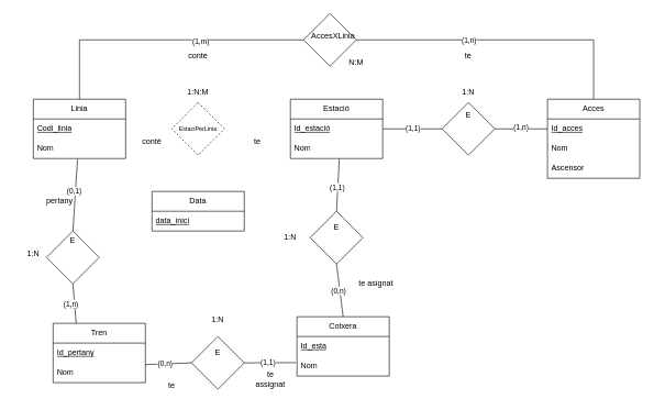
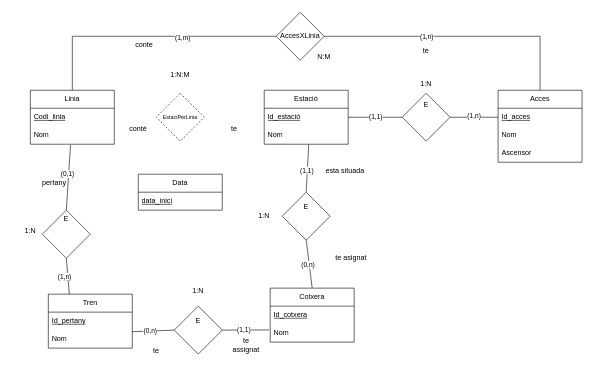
- <mxCell id="45" value="AccesXLinia" style="text;html=1;align=center;verticalAlign=middle;whiteSpace=wrap;rounded=0;" parent="1" vertex="1"><mxGeometry x="475" y="40" width="60" height="30" as="geometry" /></mxCell>
+ <mxCell id="45" value="AccesXLinia" style="text;html=1;align=center;verticalAlign=middle;whiteSpace=wrap;rounded=0;" parent="1" vertex="1"><mxGeometry x="470" y="45" width="60" height="30" as="geometry" /></mxCell>
- <mxCell id="47" value="conte" style="text;html=1;align=center;verticalAlign=middle;whiteSpace=wrap;rounded=0;" parent="1" vertex="1"><mxGeometry x="270" y="70" width="60" height="30" as="geometry" /></mxCell>
+ <mxCell id="47" value="conte" style="text;html=1;align=center;verticalAlign=middle;whiteSpace=wrap;rounded=0;" parent="1" vertex="1"><mxGeometry x="210" y="60" width="60" height="30" as="geometry" /></mxCell>
- <mxCell id="17" value="1:N:M" style="text;html=1;align=center;verticalAlign=middle;whiteSpace=wrap;rounded=0;" parent="1" vertex="1"><mxGeometry x="270" y="125" width="60" height="30" as="geometry" /></mxCell>
+ <mxCell id="17" value="1:N:M" style="text;html=1;align=center;verticalAlign=middle;whiteSpace=wrap;rounded=0;" parent="1" vertex="1"><mxGeometry x="270" y="110" width="60" height="30" as="geometry" /></mxCell>
+ <mxCell id="65" value="esta situada" style="text;html=1;align=center;verticalAlign=middle;whiteSpace=wrap;rounded=0;" vertex="1" parent="1"><mxGeometry x="530" y="270" width="90" height="30" as="geometry" /></mxCell>
- <mxCell id="66" value="te asignat" style="text;html=1;align=center;verticalAlign=middle;whiteSpace=wrap;rounded=0;" vertex="1" parent="1"><mxGeometry x="540" y="415" width="60" height="30" as="geometry" /></mxCell>
+ <mxCell id="66" value="te asignat" style="text;html=1;align=center;verticalAlign=middle;whiteSpace=wrap;rounded=0;" vertex="1" parent="1"><mxGeometry x="555" y="415" width="60" height="30" as="geometry" /></mxCell>
- <mxCell id="12" value="Id_esta" style="text;strokeColor=none;fillColor=none;align=left;verticalAlign=middle;spacingLeft=4;spacingRight=4;overflow=hidden;points=[[0,0.5],[1,0.5]];portConstraint=eastwest;rotatable=0;whiteSpace=wrap;html=1;fontStyle=4" parent="11" vertex="1"><mxGeometry y="30" width="140" height="30" as="geometry" /></mxCell>
+ <mxCell id="12" value="Id_cotxera" style="text;strokeColor=none;fillColor=none;align=left;verticalAlign=middle;spacingLeft=4;spacingRight=4;overflow=hidden;points=[[0,0.5],[1,0.5]];portConstraint=eastwest;rotatable=0;whiteSpace=wrap;html=1;fontStyle=4" parent="11" vertex="1"><mxGeometry y="30" width="140" height="30" as="geometry" /></mxCell>
